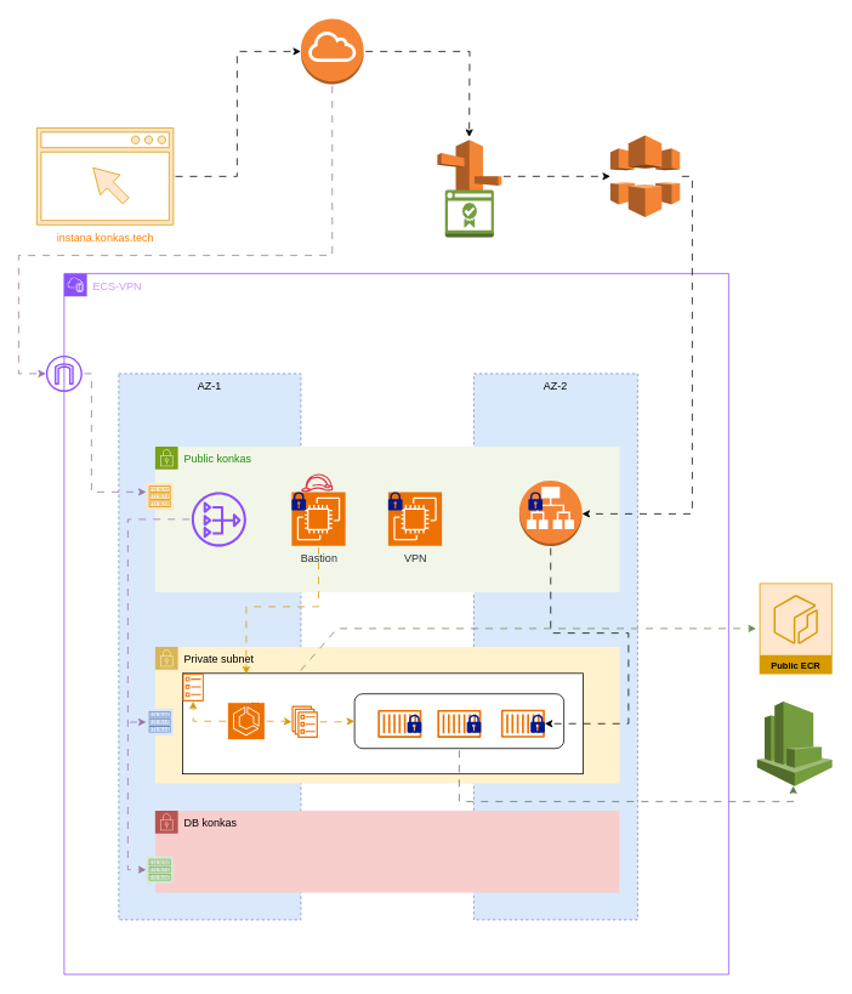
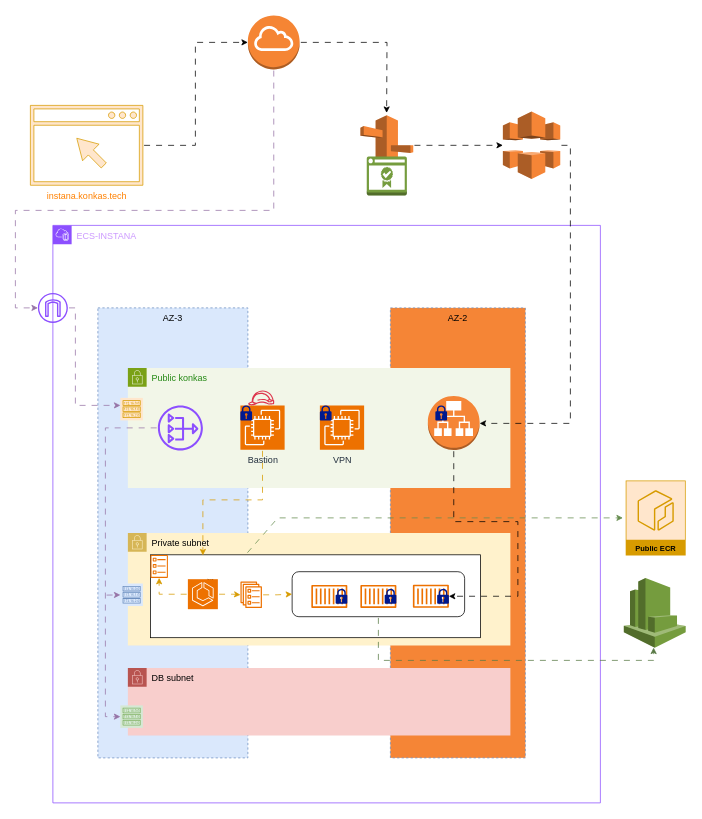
- <mxCell id="2" value="&lt;font color=&quot;#cc99ff&quot;&gt;ECS-VPN&lt;/font&gt;" style="points=[[0,0],[0.25,0],[0.5,0],[0.75,0],[1,0],[1,0.25],[1,0.5],[1,0.75],[1,1],[0.75,1],[0.5,1],[0.25,1],[0,1],[0,0.75],[0,0.5],[0,0.25]];outlineConnect=0;gradientColor=none;html=1;whiteSpace=wrap;fontSize=12;fontStyle=0;container=1;pointerEvents=0;collapsible=0;recursiveResize=0;shape=mxgraph.aws4.group;grIcon=mxgraph.aws4.group_vpc2;strokeColor=#8C4FFF;fillColor=none;verticalAlign=top;align=left;spacingLeft=30;fontColor=#AAB7B8;dashed=0;" vertex="1" parent="1"><mxGeometry x="70" y="300" width="730" height="770" as="geometry" /></mxCell>
+ <mxCell id="2" value="&lt;font color=&quot;#cc99ff&quot;&gt;ECS-INSTANA&lt;/font&gt;" style="points=[[0,0],[0.25,0],[0.5,0],[0.75,0],[1,0],[1,0.25],[1,0.5],[1,0.75],[1,1],[0.75,1],[0.5,1],[0.25,1],[0,1],[0,0.75],[0,0.5],[0,0.25]];outlineConnect=0;gradientColor=none;html=1;whiteSpace=wrap;fontSize=12;fontStyle=0;container=1;pointerEvents=0;collapsible=0;recursiveResize=0;shape=mxgraph.aws4.group;grIcon=mxgraph.aws4.group_vpc2;strokeColor=#8C4FFF;fillColor=none;verticalAlign=top;align=left;spacingLeft=30;fontColor=#AAB7B8;dashed=0;" vertex="1" parent="1"><mxGeometry x="70" y="300" width="730" height="770" as="geometry" /></mxCell>
- <mxCell id="3" value="AZ-1" style="fillColor=#dae8fc;strokeColor=#6c8ebf;dashed=1;verticalAlign=top;fontStyle=0;whiteSpace=wrap;html=1;" vertex="1" parent="2"><mxGeometry x="60" y="110" width="200" height="600" as="geometry" /></mxCell>
+ <mxCell id="3" value="AZ-3" style="fillColor=#dae8fc;strokeColor=#6c8ebf;dashed=1;verticalAlign=top;fontStyle=0;whiteSpace=wrap;html=1;" vertex="1" parent="2"><mxGeometry x="60" y="110" width="200" height="600" as="geometry" /></mxCell>
- <mxCell id="4" value="AZ-2" style="fillColor=#dae8fc;strokeColor=#6c8ebf;dashed=1;verticalAlign=top;fontStyle=0;whiteSpace=wrap;html=1;" vertex="1" parent="2"><mxGeometry x="450" y="110" width="180" height="600" as="geometry" /></mxCell>
+ <mxCell id="4" value="AZ-2" style="fillColor=#f58536;strokeColor=#6c8ebf;dashed=1;verticalAlign=top;fontStyle=0;whiteSpace=wrap;html=1;" vertex="1" parent="2"><mxGeometry x="450" y="110" width="180" height="600" as="geometry" /></mxCell>
- <mxCell id="29" value="DB konkas" style="points=[[0,0],[0.25,0],[0.5,0],[0.75,0],[1,0],[1,0.25],[1,0.5],[1,0.75],[1,1],[0.75,1],[0.5,1],[0.25,1],[0,1],[0,0.75],[0,0.5],[0,0.25]];outlineConnect=0;html=1;whiteSpace=wrap;fontSize=12;fontStyle=0;container=1;pointerEvents=0;collapsible=0;recursiveResize=0;shape=mxgraph.aws4.group;grIcon=mxgraph.aws4.group_security_group;grStroke=0;strokeColor=#b85450;fillColor=#f8cecc;verticalAlign=top;align=left;spacingLeft=30;dashed=0;" vertex="1" parent="2"><mxGeometry x="100" y="590" width="510" height="90" as="geometry" /></mxCell>
+ <mxCell id="29" value="DB subnet" style="points=[[0,0],[0.25,0],[0.5,0],[0.75,0],[1,0],[1,0.25],[1,0.5],[1,0.75],[1,1],[0.75,1],[0.5,1],[0.25,1],[0,1],[0,0.75],[0,0.5],[0,0.25]];outlineConnect=0;html=1;whiteSpace=wrap;fontSize=12;fontStyle=0;container=1;pointerEvents=0;collapsible=0;recursiveResize=0;shape=mxgraph.aws4.group;grIcon=mxgraph.aws4.group_security_group;grStroke=0;strokeColor=#b85450;fillColor=#f8cecc;verticalAlign=top;align=left;spacingLeft=30;dashed=0;" vertex="1" parent="2"><mxGeometry x="100" y="590" width="510" height="90" as="geometry" /></mxCell>
